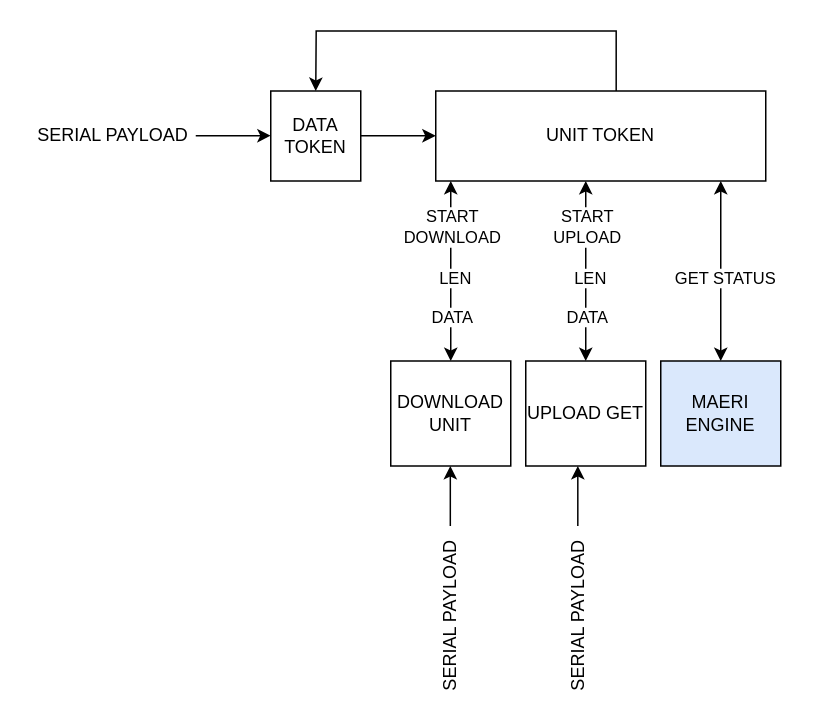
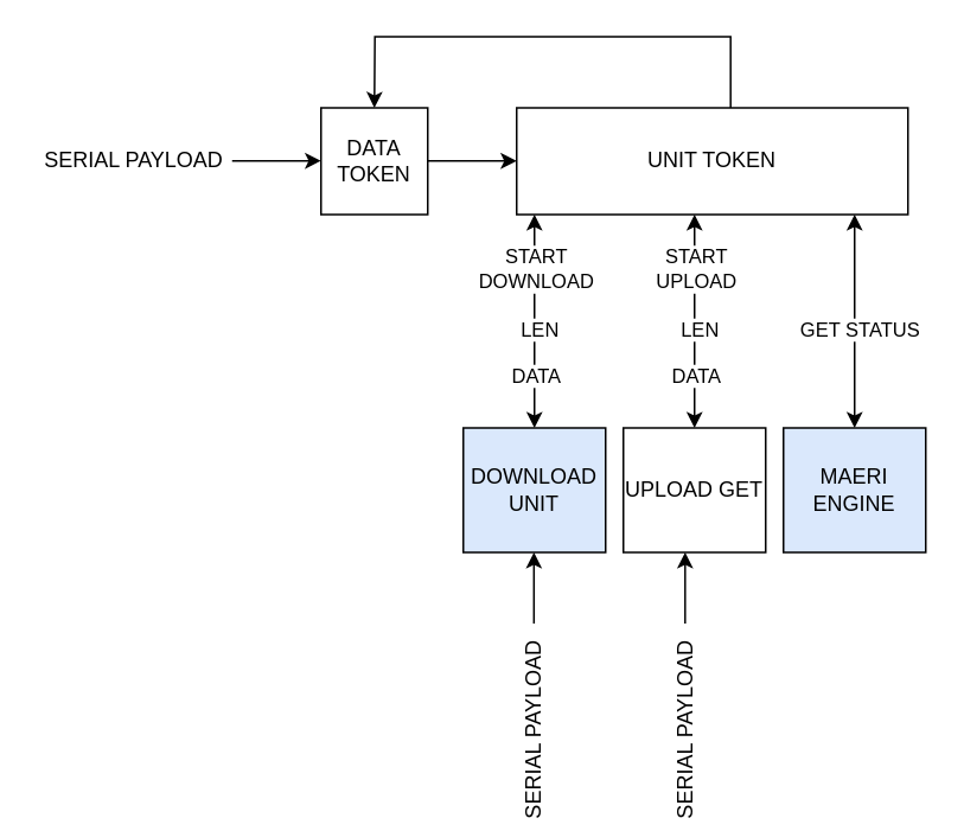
- <mxCell id="11" value="DOWNLOAD UNIT" style="rounded=0;whiteSpace=wrap;html=1;" vertex="1" parent="1"><mxGeometry x="260" y="240" width="80" height="70" as="geometry" /></mxCell>
+ <mxCell id="11" value="DOWNLOAD UNIT" style="rounded=0;whiteSpace=wrap;html=1;fillColor=#dae8fc;" vertex="1" parent="1"><mxGeometry x="260" y="240" width="80" height="70" as="geometry" /></mxCell>
